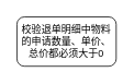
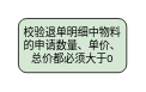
- <mxCell id="2" value="校验退单明细中物料的申请数量、单价、总价都必须大于0" style="rounded=1;whiteSpace=wrap;html=1;" vertex="1" parent="1"><mxGeometry y="20" width="120" height="60" as="geometry" x="20" /></mxCell>
+ <mxCell id="2" value="校验退单明细中物料的申请数量、单价、总价都必须大于0" style="rounded=1;whiteSpace=wrap;html=1;fillColor=#d5e8d4;" vertex="1" parent="1"><mxGeometry y="20" width="120" height="60" as="geometry" x="20" /></mxCell>
